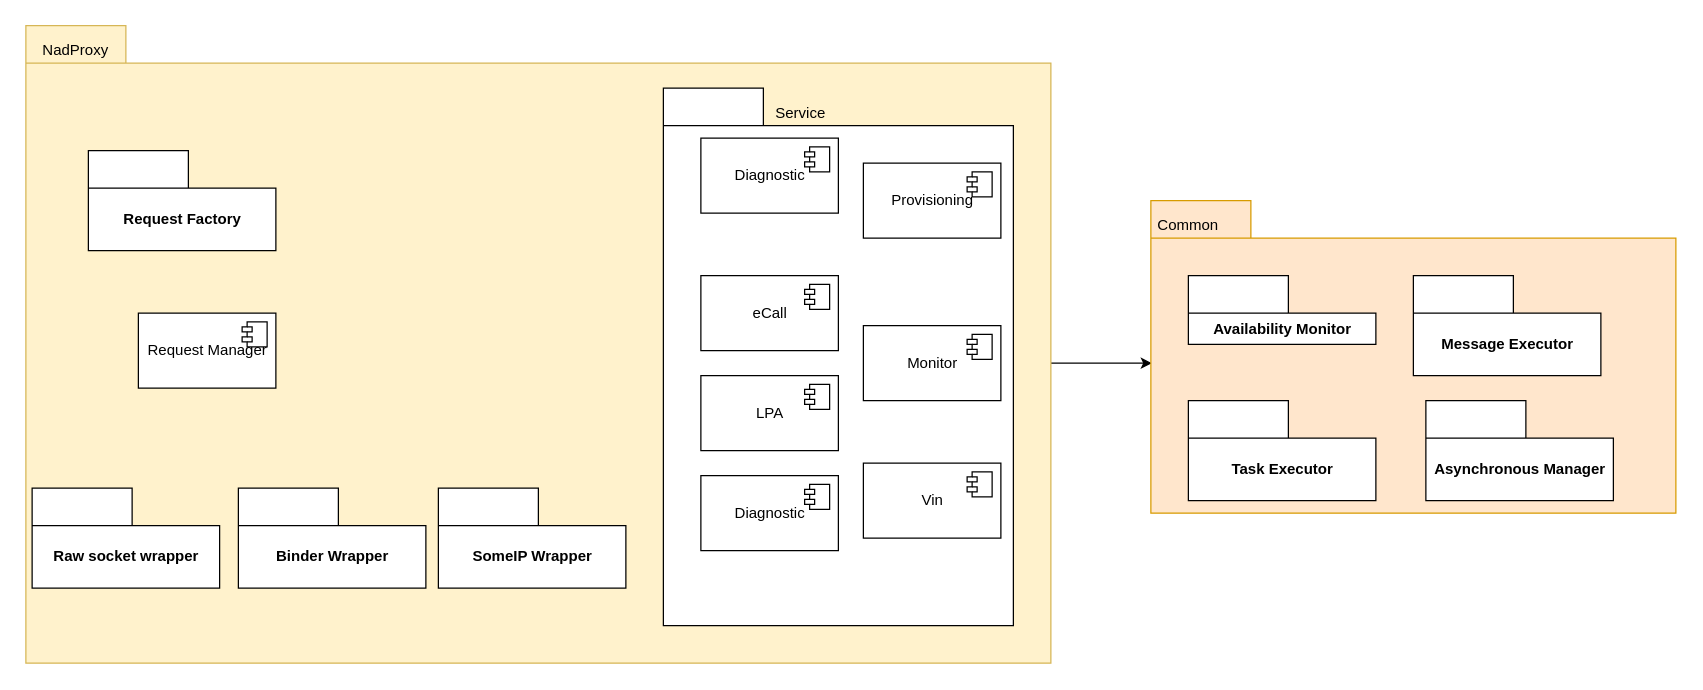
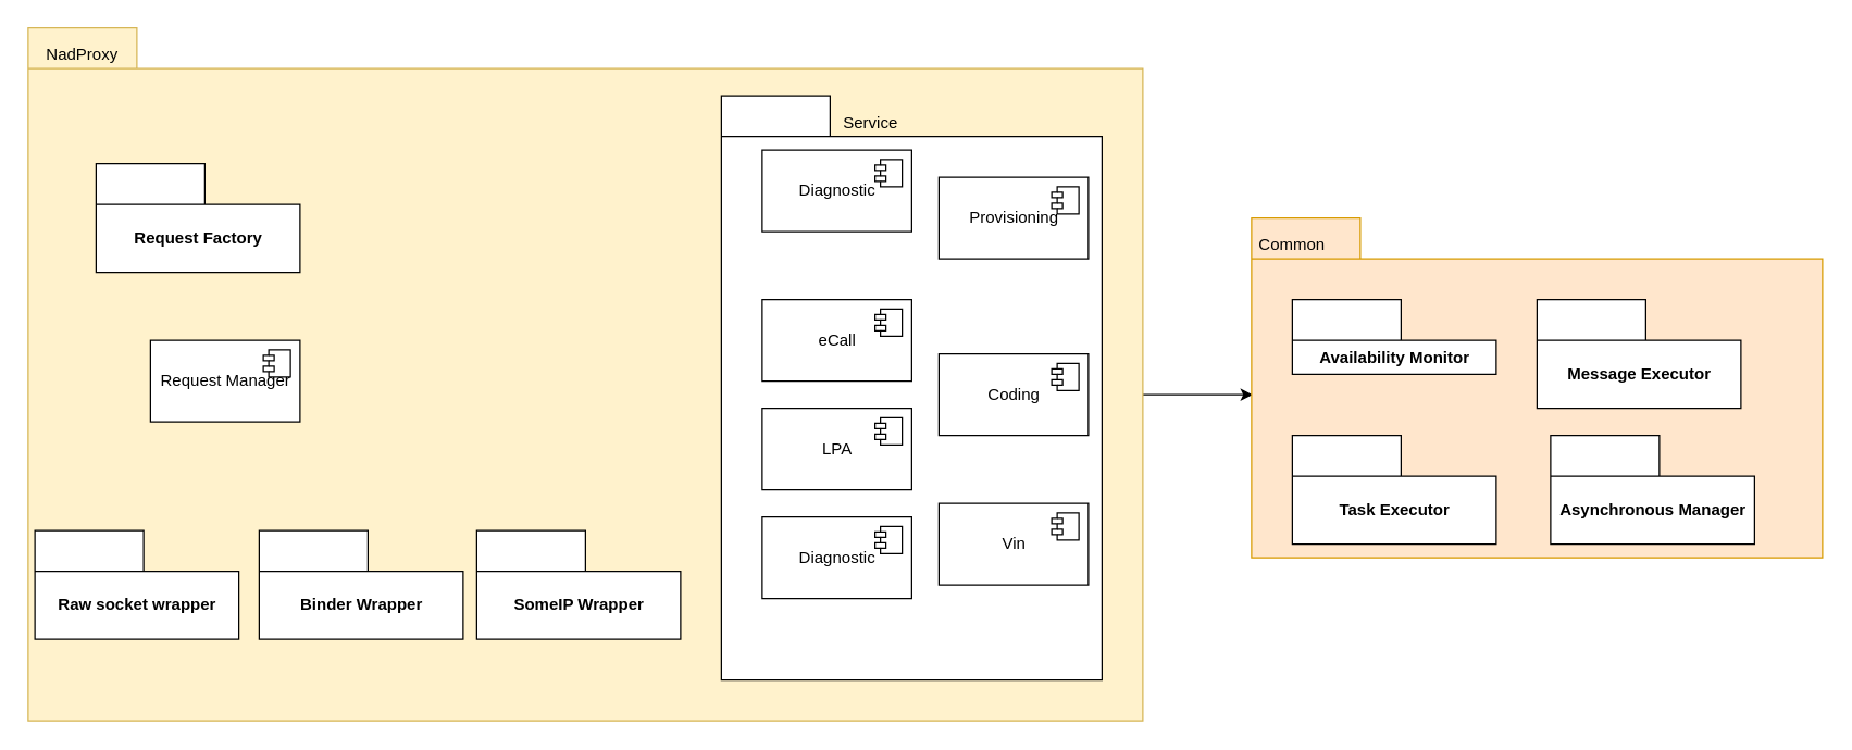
- <mxCell id="12" value="Monitor" style="html=1;dropTarget=0;" parent="1" vertex="1"><mxGeometry x="690" y="260" width="110" height="60" as="geometry" /></mxCell>
+ <mxCell id="12" value="Coding" style="html=1;dropTarget=0;" parent="1" vertex="1"><mxGeometry x="690" y="260" width="110" height="60" as="geometry" /></mxCell>
